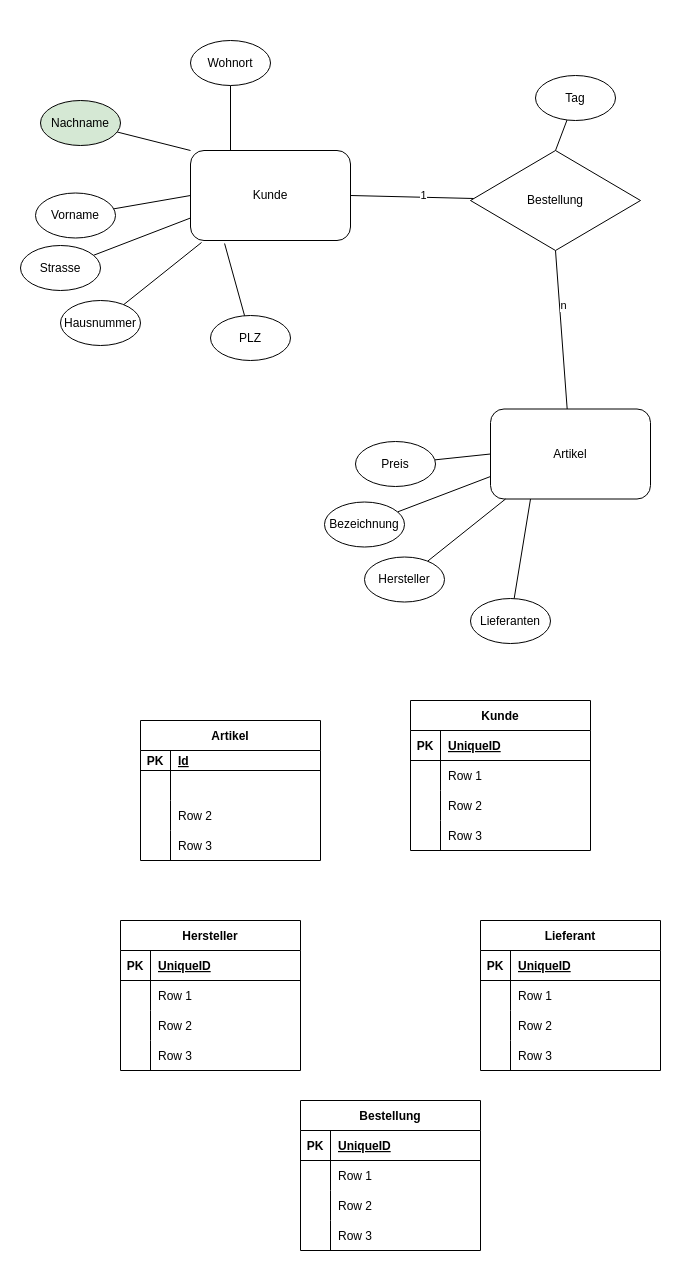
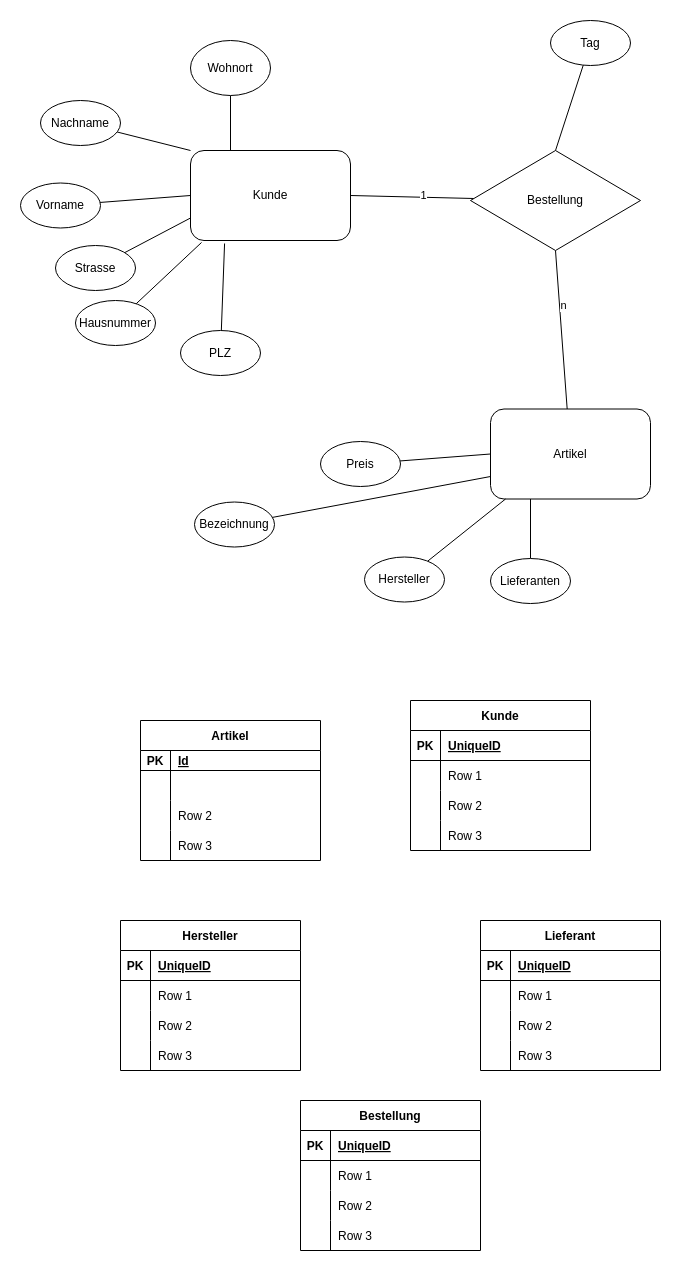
- <mxCell id="14" value="Wohnort" style="ellipse;whiteSpace=wrap;html=1;" vertex="1" parent="1"><mxGeometry x="190" y="40" width="80" height="45" as="geometry" /></mxCell>
+ <mxCell id="14" value="Wohnort" style="ellipse;whiteSpace=wrap;html=1;" vertex="1" parent="1"><mxGeometry x="190" y="40" width="80" height="55" as="geometry" /></mxCell>
- <mxCell id="30" value="Tag" style="ellipse;whiteSpace=wrap;html=1;" vertex="1" parent="1"><mxGeometry x="535" y="75" width="80" height="45" as="geometry" /></mxCell>
+ <mxCell id="30" value="Tag" style="ellipse;whiteSpace=wrap;html=1;" vertex="1" parent="1"><mxGeometry x="550" y="20" width="80" height="45" as="geometry" /></mxCell>
- <mxCell id="10" value="Nachname" style="ellipse;whiteSpace=wrap;html=1;fillColor=#d5e8d4;" vertex="1" parent="1"><mxGeometry x="40" y="100" width="80" height="45" as="geometry" /></mxCell>
+ <mxCell id="10" value="Nachname" style="ellipse;whiteSpace=wrap;html=1;" vertex="1" parent="1"><mxGeometry x="40" y="100" width="80" height="45" as="geometry" /></mxCell>
- <mxCell id="4" value="Vorname" style="ellipse;whiteSpace=wrap;html=1;" vertex="1" parent="1"><mxGeometry x="35" y="192.5" width="80" height="45" as="geometry" /></mxCell>
+ <mxCell id="4" value="Vorname" style="ellipse;whiteSpace=wrap;html=1;" vertex="1" parent="1"><mxGeometry x="20" y="182.5" width="80" height="45" as="geometry" /></mxCell>
- <mxCell id="8" value="Strasse" style="ellipse;whiteSpace=wrap;html=1;" vertex="1" parent="1"><mxGeometry x="20" y="245" width="80" height="45" as="geometry" /></mxCell>
+ <mxCell id="8" value="Strasse" style="ellipse;whiteSpace=wrap;html=1;" vertex="1" parent="1"><mxGeometry x="55" y="245" width="80" height="45" as="geometry" /></mxCell>
- <mxCell id="6" value="Hausnummer" style="ellipse;whiteSpace=wrap;html=1;" vertex="1" parent="1"><mxGeometry x="60" y="300" width="80" height="45" as="geometry" /></mxCell>
+ <mxCell id="6" value="Hausnummer" style="ellipse;whiteSpace=wrap;html=1;" vertex="1" parent="1"><mxGeometry x="75" y="300" width="80" height="45" as="geometry" /></mxCell>
- <mxCell id="12" value="PLZ" style="ellipse;whiteSpace=wrap;html=1;" vertex="1" parent="1"><mxGeometry x="210" y="315" width="80" height="45" as="geometry" /></mxCell>
+ <mxCell id="12" value="PLZ" style="ellipse;whiteSpace=wrap;html=1;" vertex="1" parent="1"><mxGeometry x="180" y="330" width="80" height="45" as="geometry" /></mxCell>
- <mxCell id="19" value="Preis" style="ellipse;whiteSpace=wrap;html=1;" vertex="1" parent="1"><mxGeometry x="355" y="441" width="80" height="45" as="geometry" /></mxCell>
+ <mxCell id="19" value="Preis" style="ellipse;whiteSpace=wrap;html=1;" vertex="1" parent="1"><mxGeometry x="320" y="441" width="80" height="45" as="geometry" /></mxCell>
- <mxCell id="23" value="Bezeichnung" style="ellipse;whiteSpace=wrap;html=1;" vertex="1" parent="1"><mxGeometry x="324" y="501.52" width="80" height="45" as="geometry" /></mxCell>
+ <mxCell id="23" value="Bezeichnung" style="ellipse;whiteSpace=wrap;html=1;" vertex="1" parent="1"><mxGeometry x="194" y="501.52" width="80" height="45" as="geometry" /></mxCell>
- <mxCell id="25" value="Lieferanten" style="ellipse;whiteSpace=wrap;html=1;" vertex="1" parent="1"><mxGeometry x="470" y="598.02" width="80" height="45" as="geometry" /></mxCell>
+ <mxCell id="25" value="Lieferanten" style="ellipse;whiteSpace=wrap;html=1;" vertex="1" parent="1"><mxGeometry x="490" y="558.02" width="80" height="45" as="geometry" /></mxCell>
